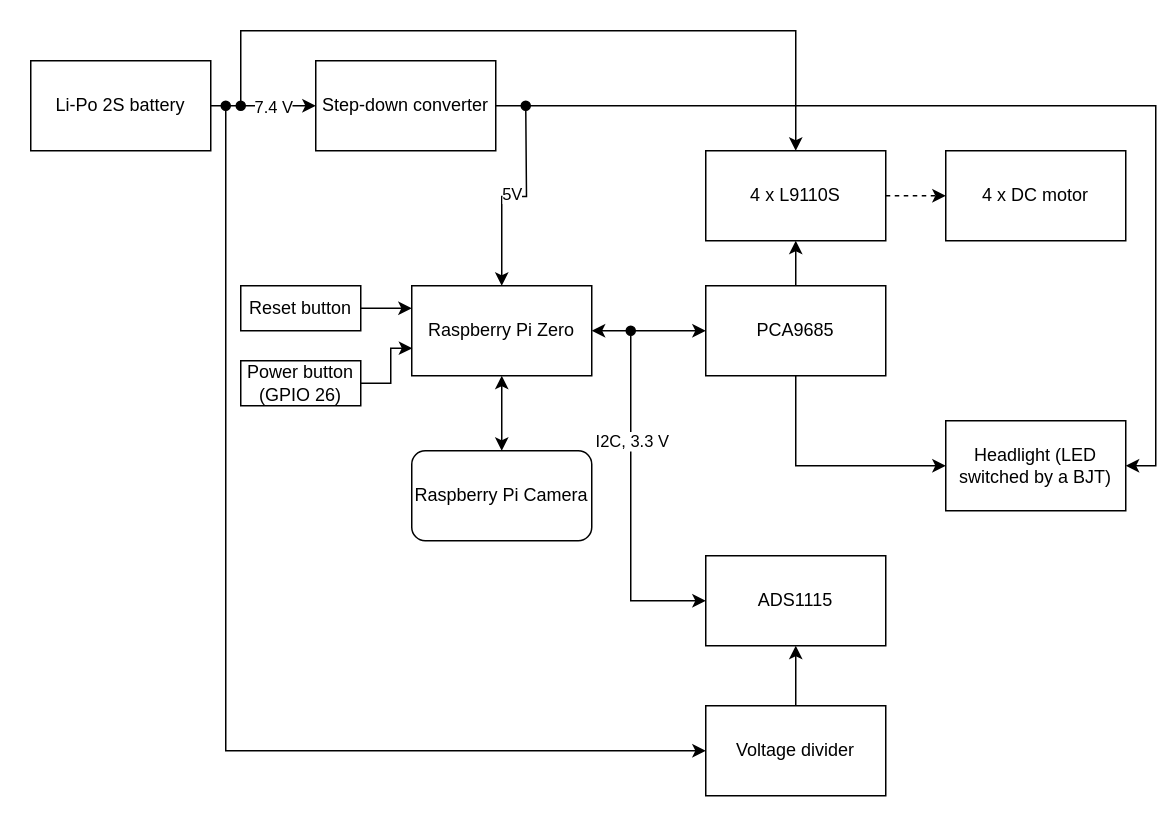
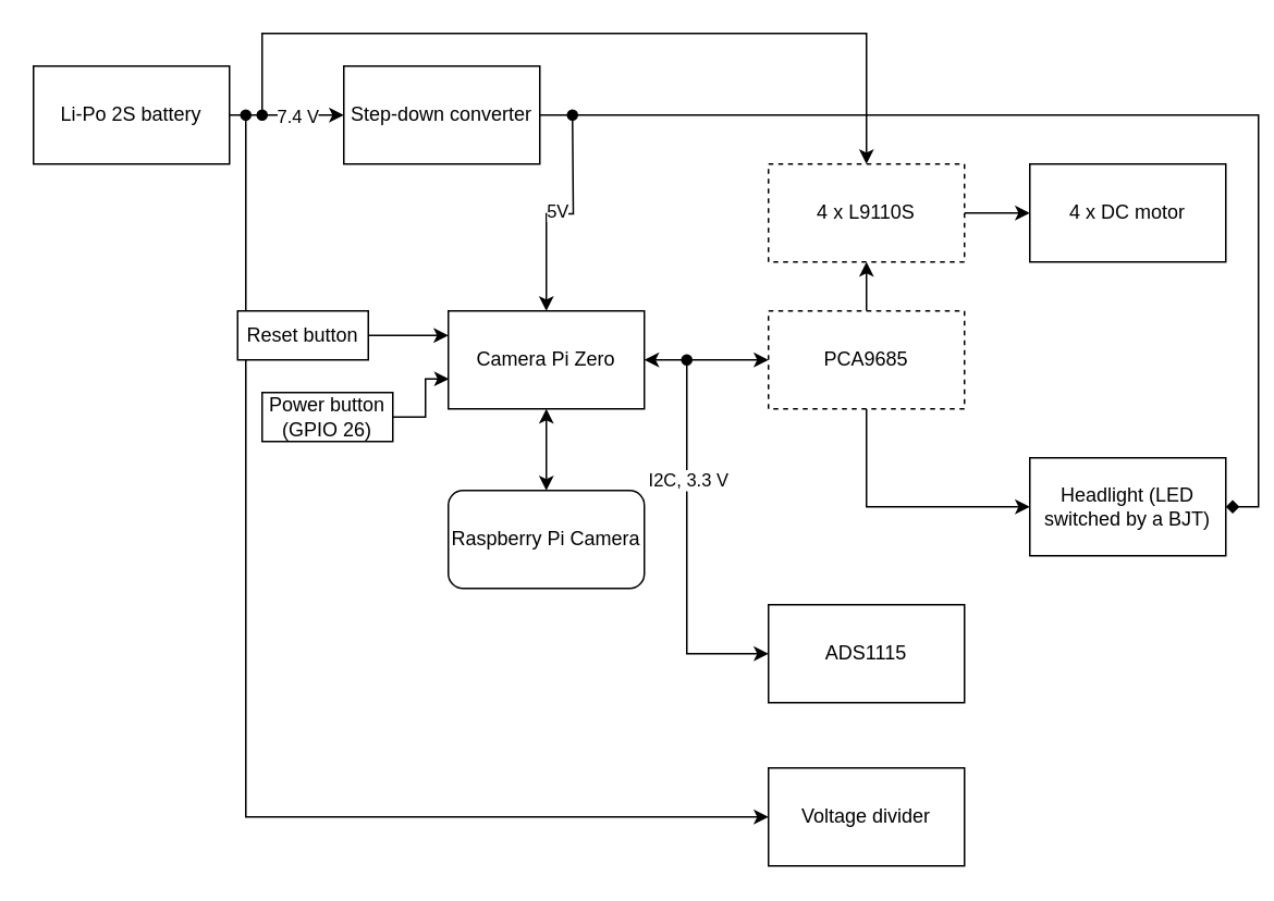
- <mxCell id="22" value="4 x L9110S" style="rounded=0;whiteSpace=wrap;html=1;" parent="1" vertex="1"><mxGeometry x="470" y="100" width="120" height="60" as="geometry" /></mxCell>
+ <mxCell id="22" value="4 x L9110S" style="rounded=0;whiteSpace=wrap;html=1;dashed=1;" parent="1" vertex="1"><mxGeometry x="470" y="100" width="120" height="60" as="geometry" /></mxCell>
- <mxCell id="21" value="" style="edgeStyle=orthogonalEdgeStyle;rounded=0;orthogonalLoop=1;jettySize=auto;html=1;dashed=1;" parent="1" source="22" target="23" edge="1"><mxGeometry relative="1" as="geometry" /></mxCell>
+ <mxCell id="21" value="" style="edgeStyle=orthogonalEdgeStyle;rounded=0;orthogonalLoop=1;jettySize=auto;html=1;" parent="1" source="22" target="23" edge="1"><mxGeometry relative="1" as="geometry" /></mxCell>
- <mxCell id="27" value="Reset button" style="rounded=0;whiteSpace=wrap;html=1;" parent="1" vertex="1"><mxGeometry x="160" y="190" width="80" height="30" as="geometry" /></mxCell>
+ <mxCell id="27" value="Reset button" style="rounded=0;whiteSpace=wrap;html=1;" parent="1" vertex="1"><mxGeometry x="145" y="190" width="80" height="30" as="geometry" /></mxCell>
- <mxCell id="2" value="Raspberry Pi Zero" style="rounded=0;whiteSpace=wrap;html=1;" parent="1" vertex="1"><mxGeometry x="274" y="190" width="120" height="60" as="geometry" /></mxCell>
+ <mxCell id="2" value="Camera Pi Zero" style="rounded=0;whiteSpace=wrap;html=1;" parent="1" vertex="1"><mxGeometry x="274" y="190" width="120" height="60" as="geometry" /></mxCell>
- <mxCell id="5" value="PCA9685" style="rounded=0;whiteSpace=wrap;html=1;" parent="1" vertex="1"><mxGeometry x="470" y="190" width="120" height="60" as="geometry" /></mxCell>
+ <mxCell id="5" value="PCA9685" style="rounded=0;whiteSpace=wrap;html=1;dashed=1;" parent="1" vertex="1"><mxGeometry x="470" y="190" width="120" height="60" as="geometry" /></mxCell>
- <mxCell id="13" style="edgeStyle=orthogonalEdgeStyle;rounded=0;orthogonalLoop=1;jettySize=auto;html=1;exitX=1;exitY=0.5;exitDx=0;exitDy=0;entryX=1;entryY=0.5;entryDx=0;entryDy=0;" parent="1" source="14" target="30" edge="1"><mxGeometry relative="1" as="geometry" /></mxCell>
+ <mxCell id="13" style="edgeStyle=orthogonalEdgeStyle;rounded=0;orthogonalLoop=1;jettySize=auto;html=1;exitX=1;exitY=0.5;exitDx=0;exitDy=0;entryX=1;entryY=0.5;entryDx=0;entryDy=0;endArrow=diamond;" parent="1" source="14" target="30" edge="1"><mxGeometry relative="1" as="geometry" /></mxCell>
- <mxCell id="24" style="edgeStyle=orthogonalEdgeStyle;rounded=0;orthogonalLoop=1;jettySize=auto;html=1;exitX=0.5;exitY=0;exitDx=0;exitDy=0;entryX=0.5;entryY=1;entryDx=0;entryDy=0;" parent="1" source="25" target="6" edge="1"><mxGeometry relative="1" as="geometry" /></mxCell>
